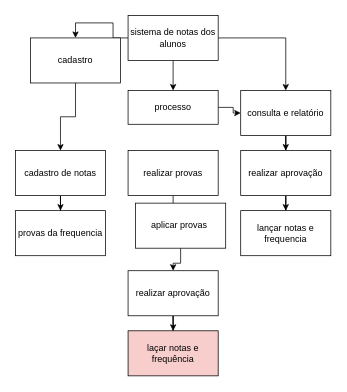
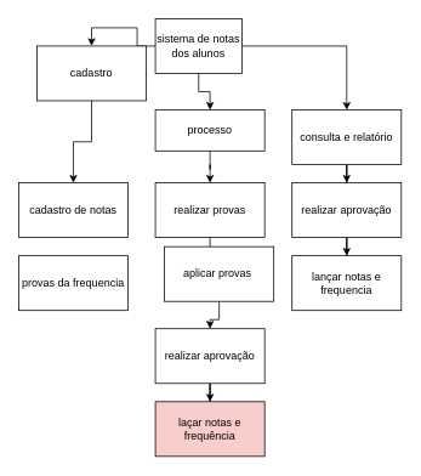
- <mxCell id="5" value="sistema de notas dos alunos" style="rounded=0;whiteSpace=wrap;html=1;" vertex="1" parent="1"><mxGeometry x="170" y="20" width="120" height="60" as="geometry" /></mxCell>
+ <mxCell id="5" value="sistema de notas dos alunos" style="rounded=0;whiteSpace=wrap;html=1;" vertex="1" parent="1"><mxGeometry x="170" y="20" width="95" height="60" as="geometry" /></mxCell>
- <mxCell id="20" style="edgeStyle=orthogonalEdgeStyle;rounded=0;orthogonalLoop=1;jettySize=auto;html=1;" edge="1" parent="1" source="21" target="11"><mxGeometry relative="1" as="geometry" /></mxCell>
+ <mxCell id="20" style="edgeStyle=orthogonalEdgeStyle;rounded=0;orthogonalLoop=1;jettySize=auto;html=1;entryX=0.5;entryY=0;entryDx=0;entryDy=0;" edge="1" parent="1" source="21" target="7"><mxGeometry relative="1" as="geometry" /></mxCell>
- <mxCell id="12" style="edgeStyle=orthogonalEdgeStyle;rounded=0;orthogonalLoop=1;jettySize=auto;html=1;exitX=0.5;exitY=1;exitDx=0;exitDy=0;" edge="1" parent="1" source="13" target="14"><mxGeometry relative="1" as="geometry" /></mxCell>
